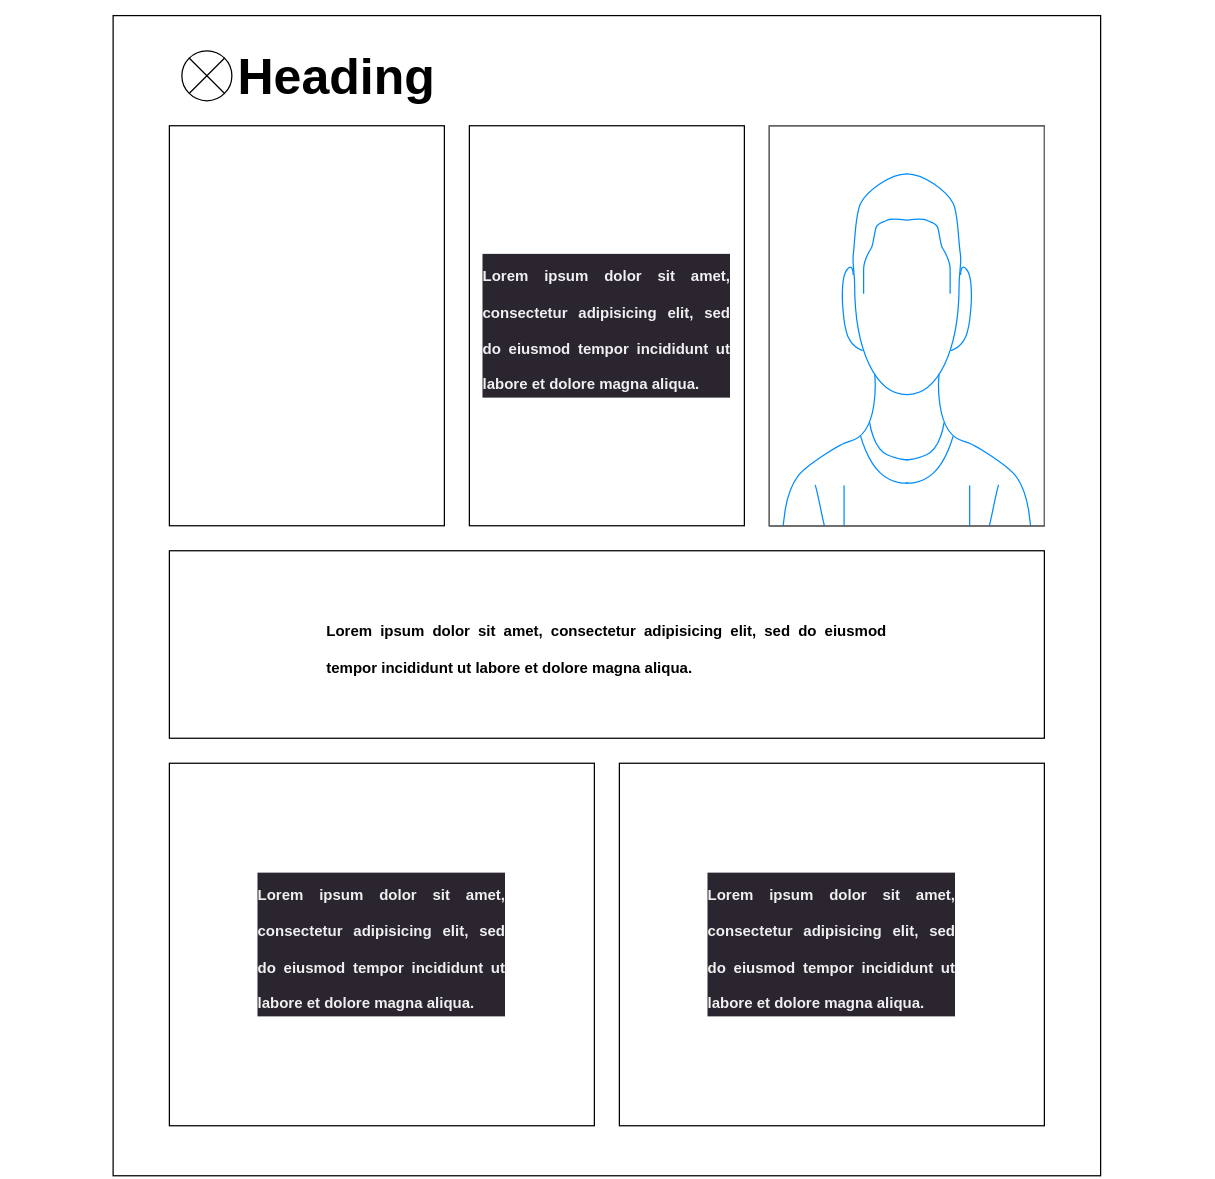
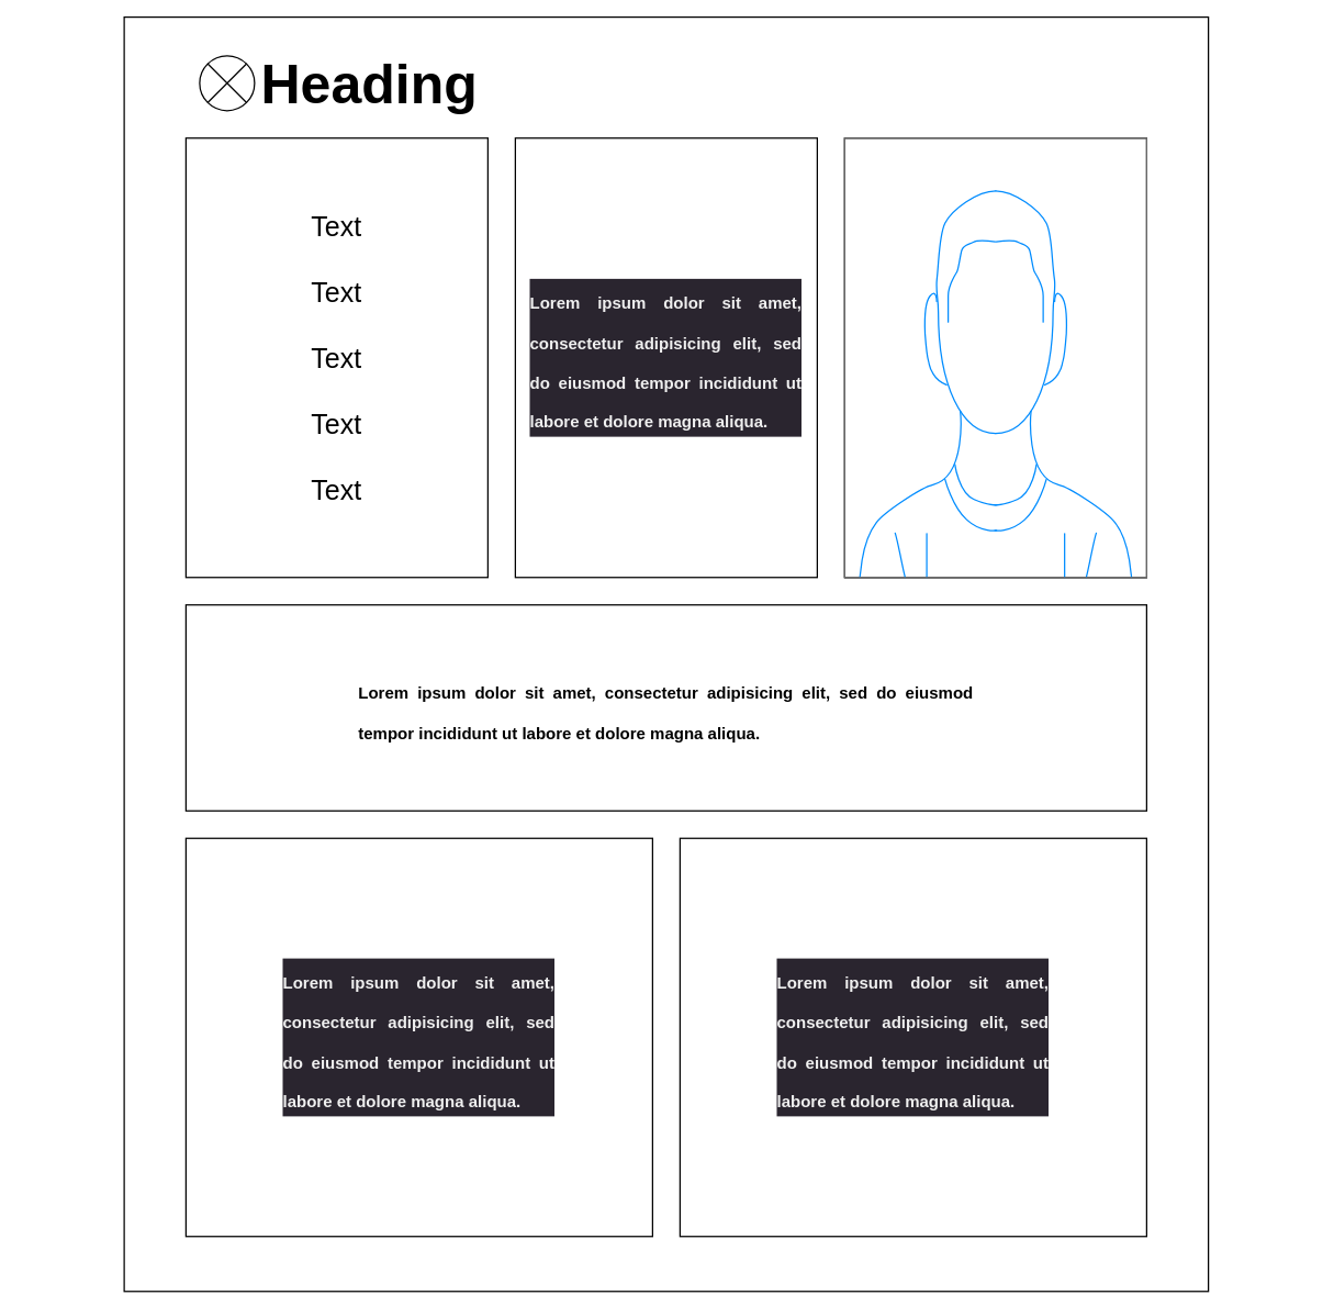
+ <mxCell id="7" value="&lt;font style=&quot;font-size: 20px;&quot;&gt;Text&lt;br&gt;&lt;br&gt;Text&lt;br&gt;&lt;br&gt;Text&lt;br&gt;&lt;br&gt;Text&lt;br&gt;&lt;br&gt;Text&lt;/font&gt;" style="text;html=1;strokeColor=none;fillColor=none;align=center;verticalAlign=middle;whiteSpace=wrap;rounded=0;" parent="1" vertex="1"><mxGeometry x="165" y="145" width="160" height="230" as="geometry" /></mxCell>
